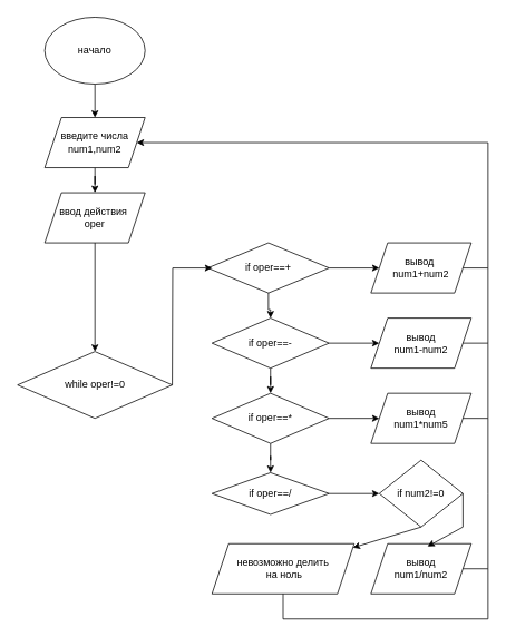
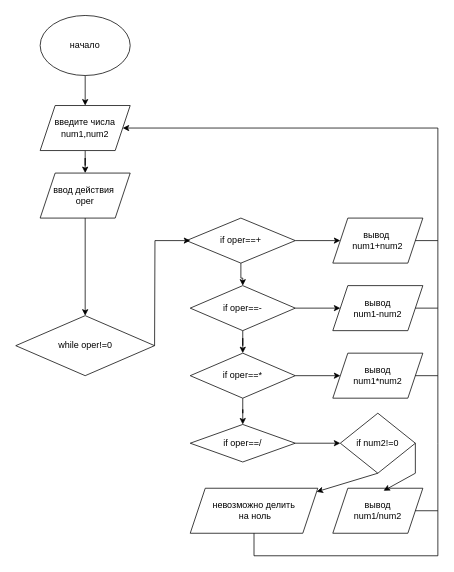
- <mxCell id="22" value="вывод&lt;br&gt;num1*num5" style="shape=parallelogram;perimeter=parallelogramPerimeter;whiteSpace=wrap;html=1;fixedSize=1;" vertex="1" parent="1"><mxGeometry x="443" y="470" width="120" height="60" as="geometry" /></mxCell>
+ <mxCell id="22" value="вывод&lt;br&gt;num1*num2" style="shape=parallelogram;perimeter=parallelogramPerimeter;whiteSpace=wrap;html=1;fixedSize=1;" vertex="1" parent="1"><mxGeometry x="443" y="470" width="120" height="60" as="geometry" /></mxCell>
